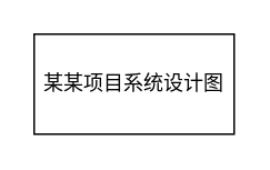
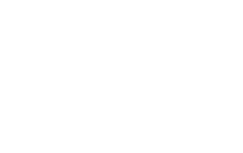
- <mxCell id="2" value="某某项目系统设计图" style="rounded=0;whiteSpace=wrap;html=1;" parent="1" vertex="1"><mxGeometry x="20" y="20" width="120" height="60" as="geometry" /></mxCell>
